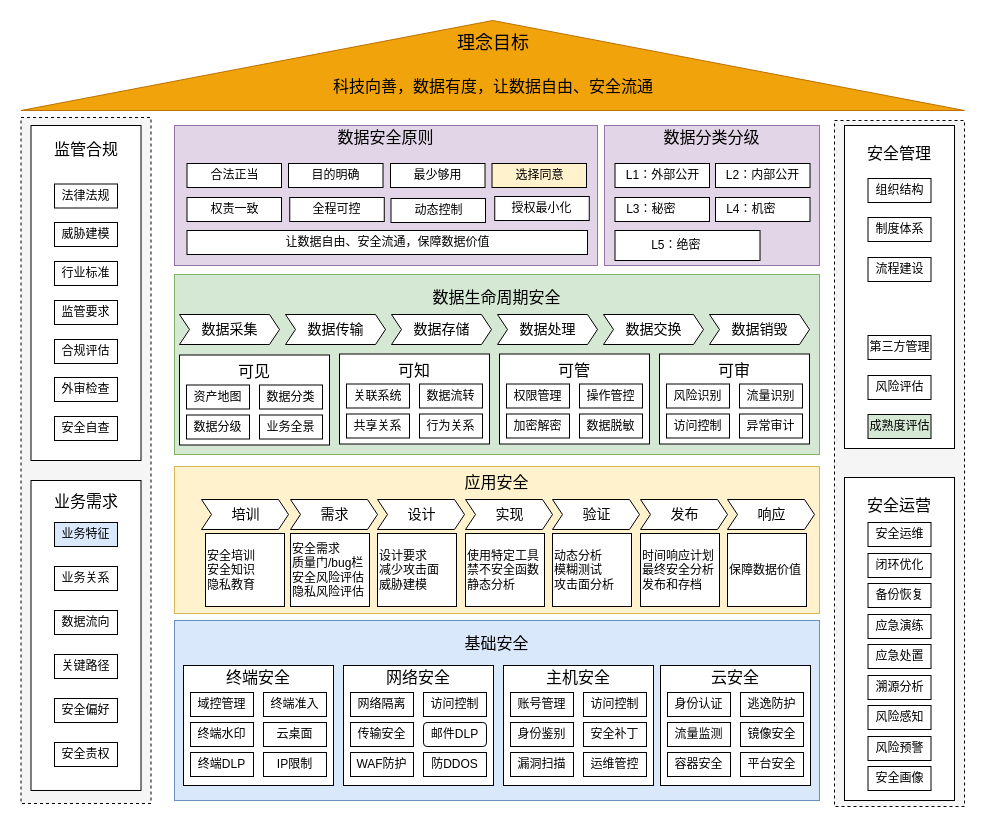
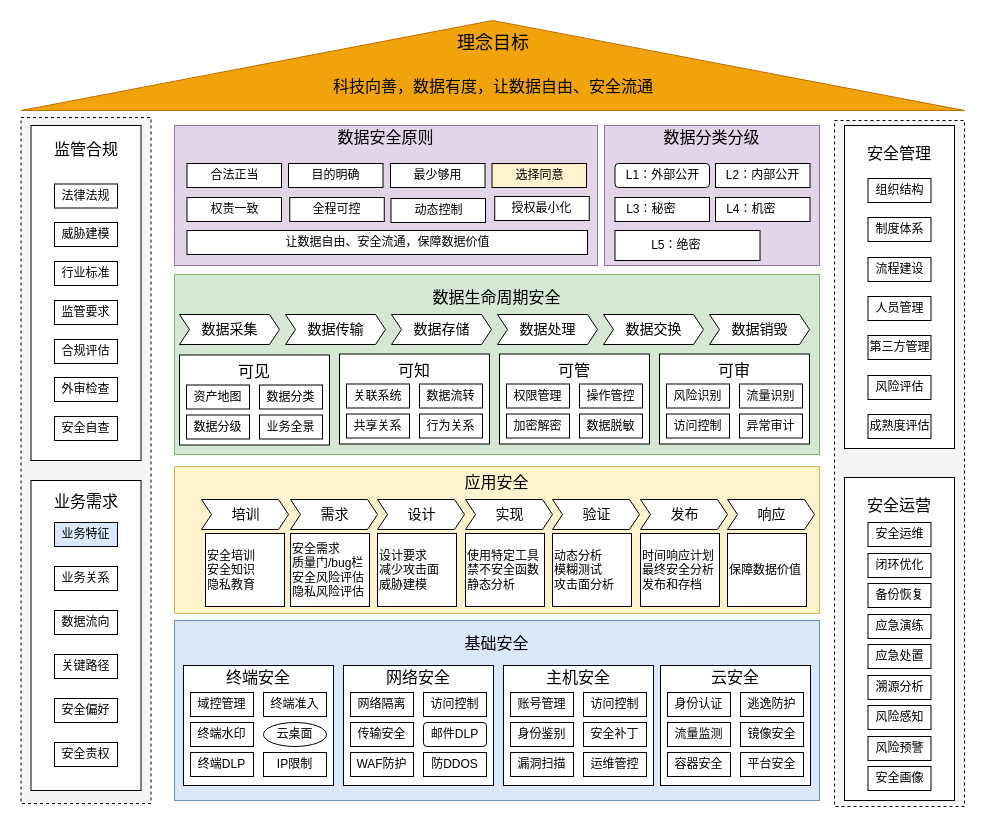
- <mxCell id="101" value="&lt;font style=&quot;&quot;&gt;L1：外部公开&lt;br&gt;&lt;/font&gt;" style="rounded=0;whiteSpace=wrap;html=1;" vertex="1" parent="1"><mxGeometry x="614.5" y="163" width="94.5" height="24" as="geometry" /></mxCell>
+ <mxCell id="101" value="&lt;font style=&quot;&quot;&gt;L1：外部公开&lt;br&gt;&lt;/font&gt;" style="whiteSpace=wrap;html=1;rounded=1;" vertex="1" parent="1"><mxGeometry x="614.5" y="163" width="94.5" height="24" as="geometry" /></mxCell>
+ <mxCell id="123" value="&lt;font style=&quot;&quot;&gt;人员管理&lt;br&gt;&lt;/font&gt;" style="rounded=0;whiteSpace=wrap;html=1;" vertex="1" parent="1"><mxGeometry x="867.5" y="296" width="63" height="24" as="geometry" /></mxCell>
- <mxCell id="49" value="&lt;font style=&quot;&quot;&gt;成熟度评估&lt;br&gt;&lt;/font&gt;" style="rounded=0;whiteSpace=wrap;html=1;fillColor=#d5e8d4;" vertex="1" parent="1"><mxGeometry x="867.5" y="414" width="63" height="24" as="geometry" /></mxCell>
+ <mxCell id="49" value="&lt;font style=&quot;&quot;&gt;成熟度评估&lt;br&gt;&lt;/font&gt;" style="rounded=0;whiteSpace=wrap;html=1;" vertex="1" parent="1"><mxGeometry x="867.5" y="414" width="63" height="24" as="geometry" /></mxCell>
- <mxCell id="62" value="&lt;font style=&quot;&quot;&gt;&lt;font style=&quot;font-size: 12px;&quot;&gt;云桌面&lt;/font&gt;&lt;br&gt;&lt;/font&gt;" style="rounded=0;whiteSpace=wrap;html=1;" vertex="1" parent="1"><mxGeometry x="263" y="722" width="63" height="24" as="geometry" /></mxCell>
+ <mxCell id="62" value="&lt;font style=&quot;&quot;&gt;&lt;font style=&quot;font-size: 12px;&quot;&gt;云桌面&lt;/font&gt;&lt;br&gt;&lt;/font&gt;" style="ellipse;whiteSpace=wrap;html=1;" vertex="1" parent="1"><mxGeometry x="263" y="722" width="63" height="24" as="geometry" /></mxCell>
